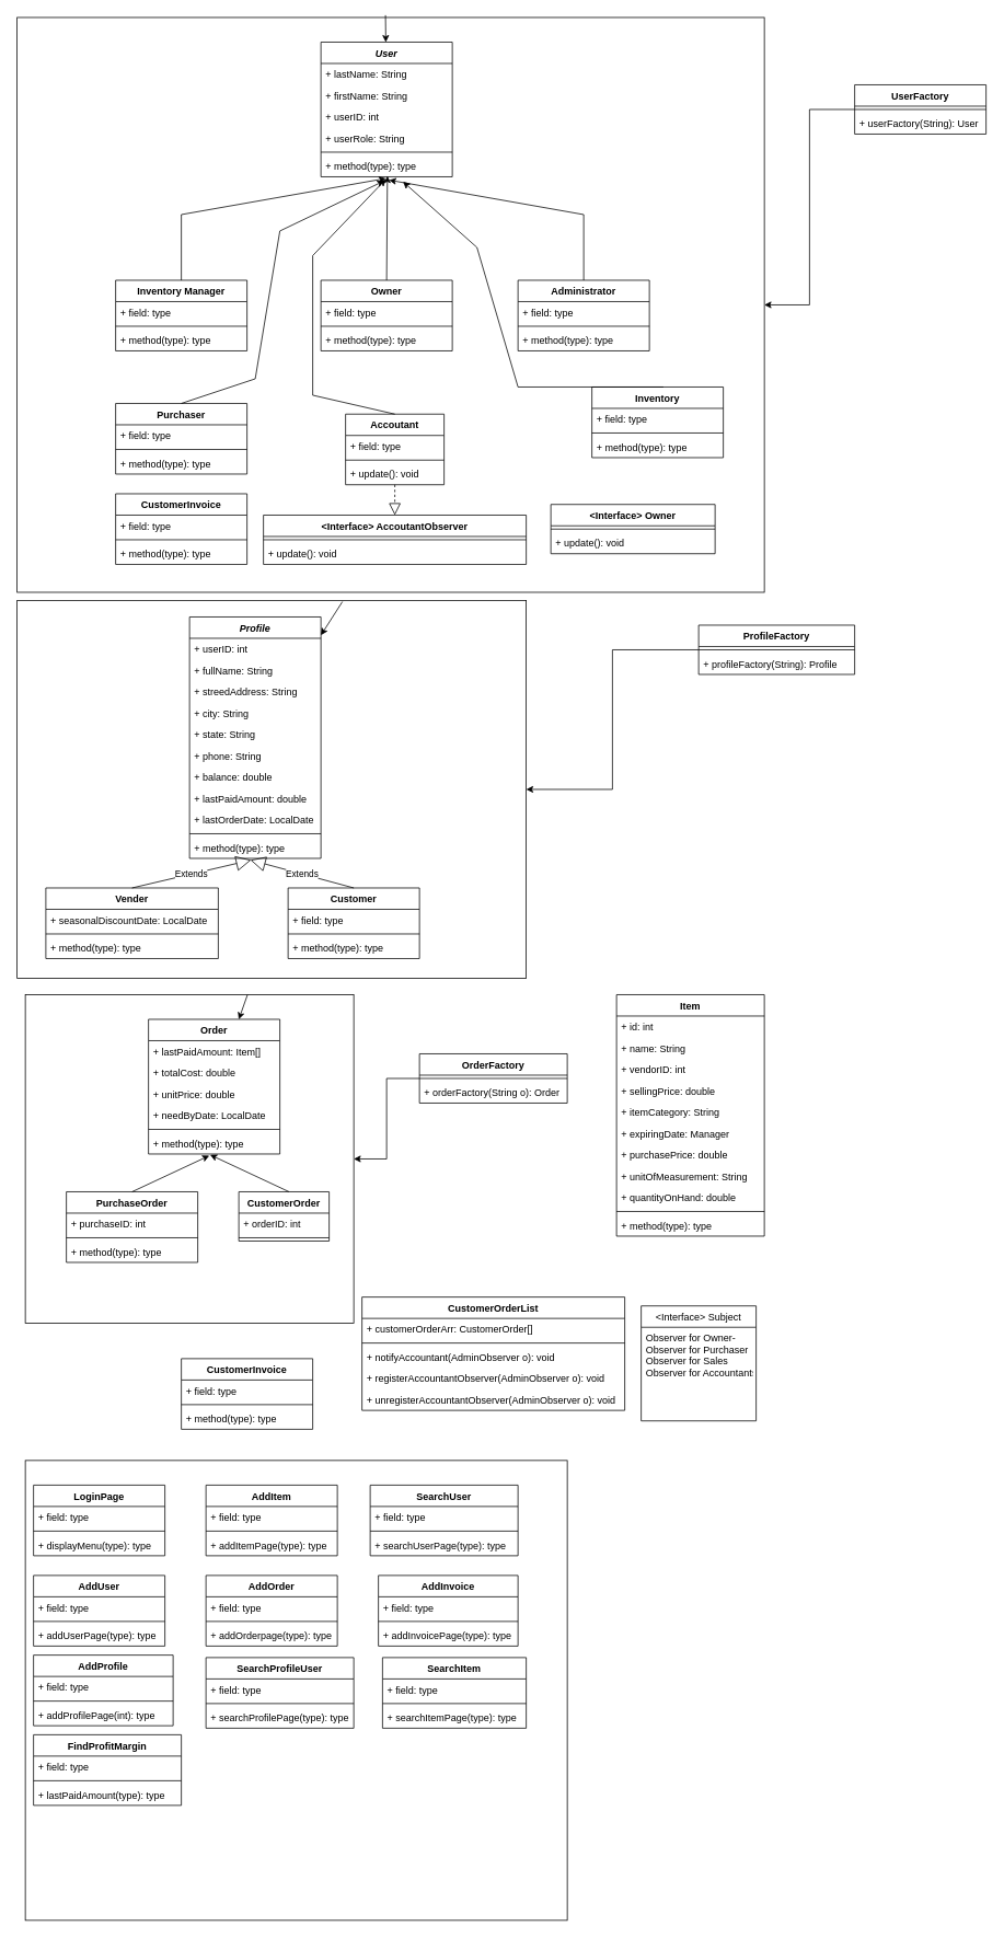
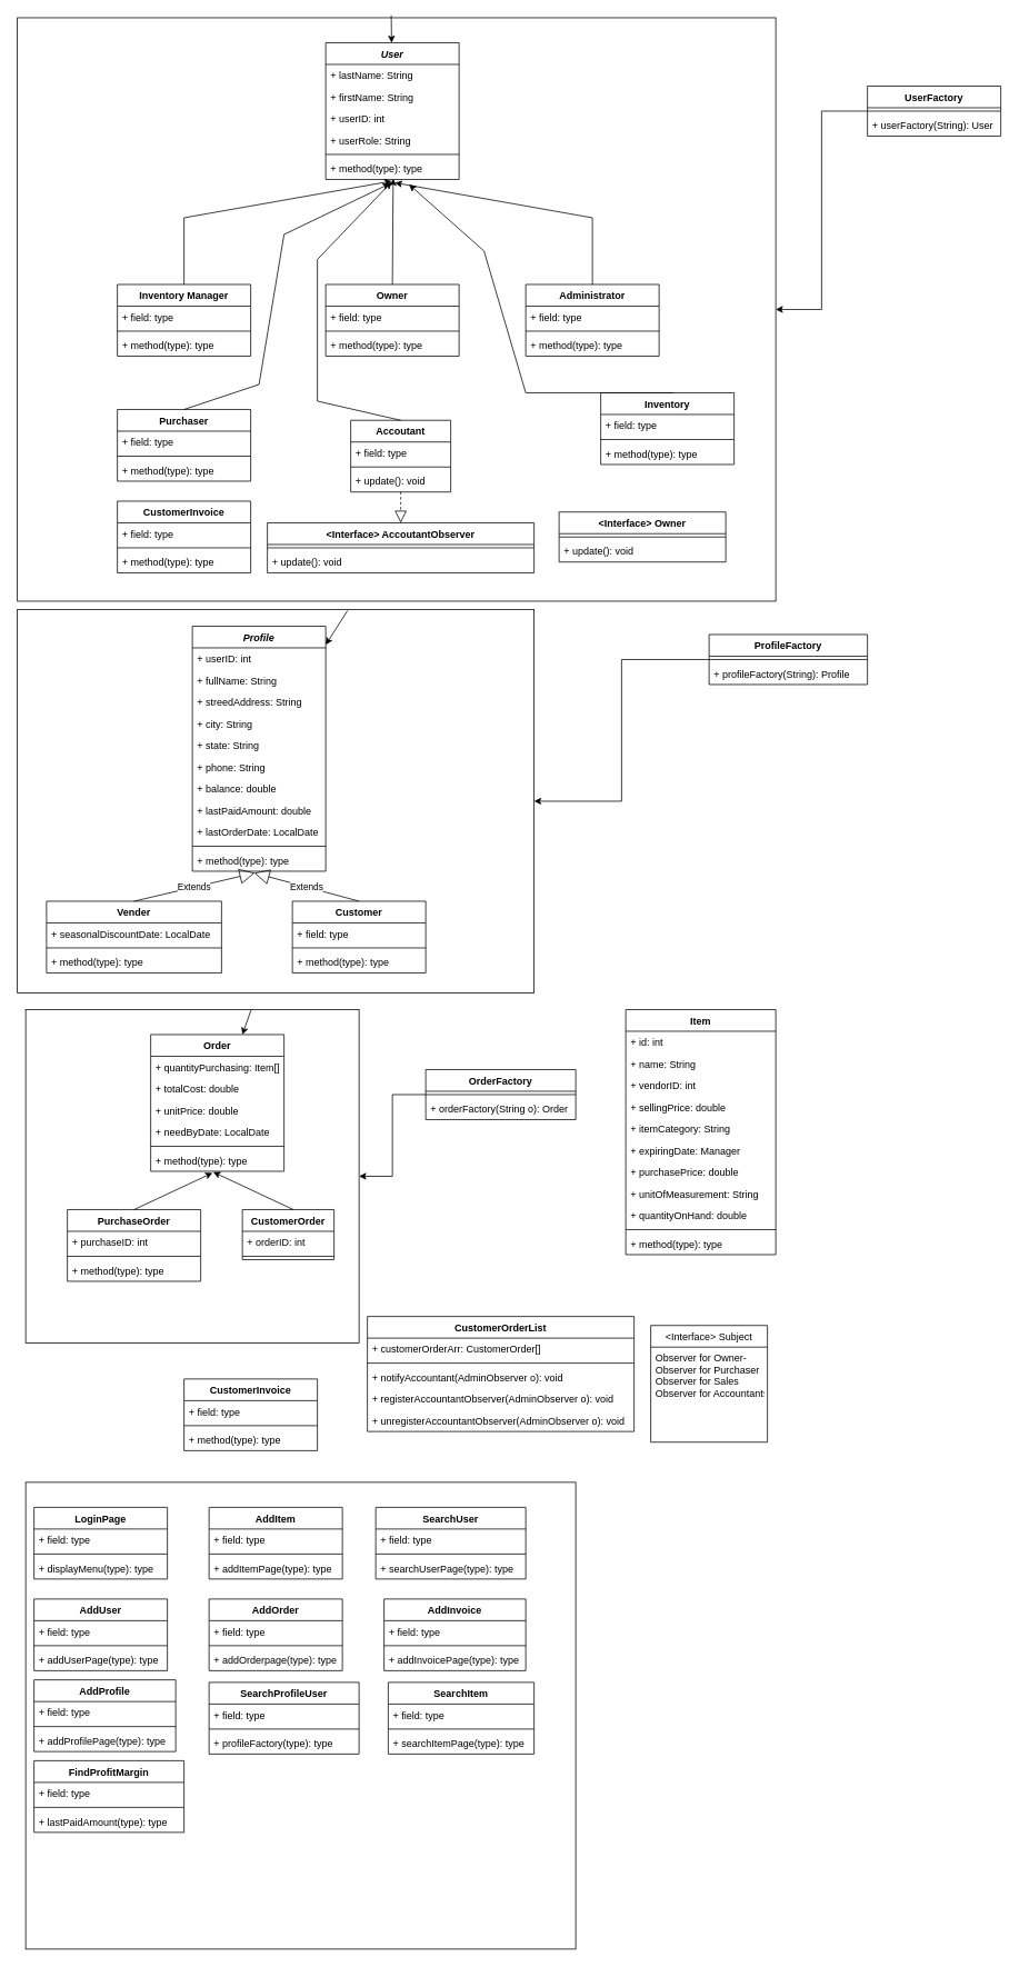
- <mxCell id="75" value="+ lastPaidAmount: Item[]" style="text;strokeColor=none;fillColor=none;align=left;verticalAlign=top;spacingLeft=4;spacingRight=4;overflow=hidden;rotatable=0;points=[[0,0.5],[1,0.5]];portConstraint=eastwest;" parent="74" vertex="1"><mxGeometry y="26" width="160" height="26" as="geometry" /></mxCell>
+ <mxCell id="75" value="+ quantityPurchasing: Item[]" style="text;strokeColor=none;fillColor=none;align=left;verticalAlign=top;spacingLeft=4;spacingRight=4;overflow=hidden;rotatable=0;points=[[0,0.5],[1,0.5]];portConstraint=eastwest;" parent="74" vertex="1"><mxGeometry y="26" width="160" height="26" as="geometry" /></mxCell>
- <mxCell id="158" value="+ addProfilePage(int): type" style="text;strokeColor=none;fillColor=none;align=left;verticalAlign=top;spacingLeft=4;spacingRight=4;overflow=hidden;rotatable=0;points=[[0,0.5],[1,0.5]];portConstraint=eastwest;" vertex="1" parent="155"><mxGeometry y="60" width="170" height="26" as="geometry" /></mxCell>
+ <mxCell id="158" value="+ addProfilePage(type): type" style="text;strokeColor=none;fillColor=none;align=left;verticalAlign=top;spacingLeft=4;spacingRight=4;overflow=hidden;rotatable=0;points=[[0,0.5],[1,0.5]];portConstraint=eastwest;" vertex="1" parent="155"><mxGeometry y="60" width="170" height="26" as="geometry" /></mxCell>
- <mxCell id="162" value="+ searchProfilePage(type): type" style="text;strokeColor=none;fillColor=none;align=left;verticalAlign=top;spacingLeft=4;spacingRight=4;overflow=hidden;rotatable=0;points=[[0,0.5],[1,0.5]];portConstraint=eastwest;" vertex="1" parent="159"><mxGeometry y="60" width="180" height="26" as="geometry" /></mxCell>
+ <mxCell id="162" value="+ profileFactory(type): type" style="text;strokeColor=none;fillColor=none;align=left;verticalAlign=top;spacingLeft=4;spacingRight=4;overflow=hidden;rotatable=0;points=[[0,0.5],[1,0.5]];portConstraint=eastwest;" vertex="1" parent="159"><mxGeometry y="60" width="180" height="26" as="geometry" /></mxCell>
